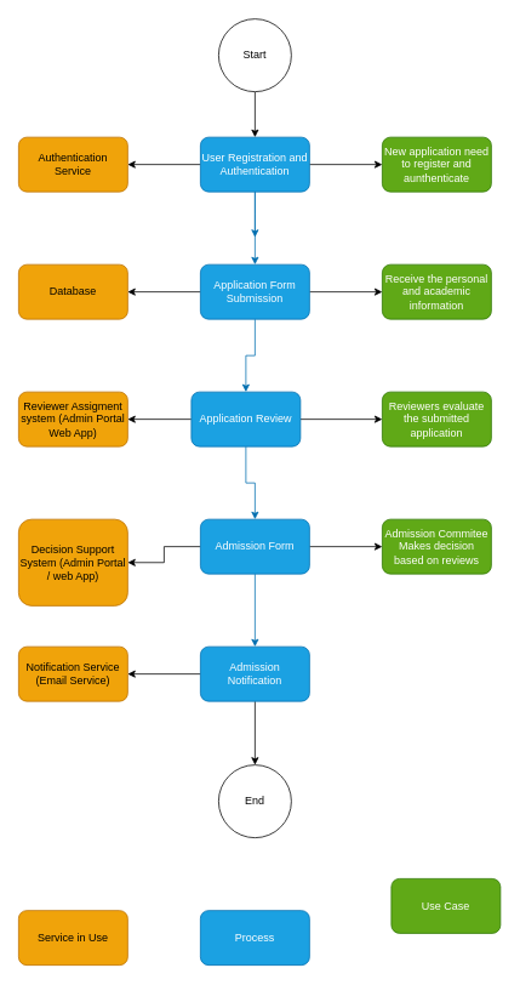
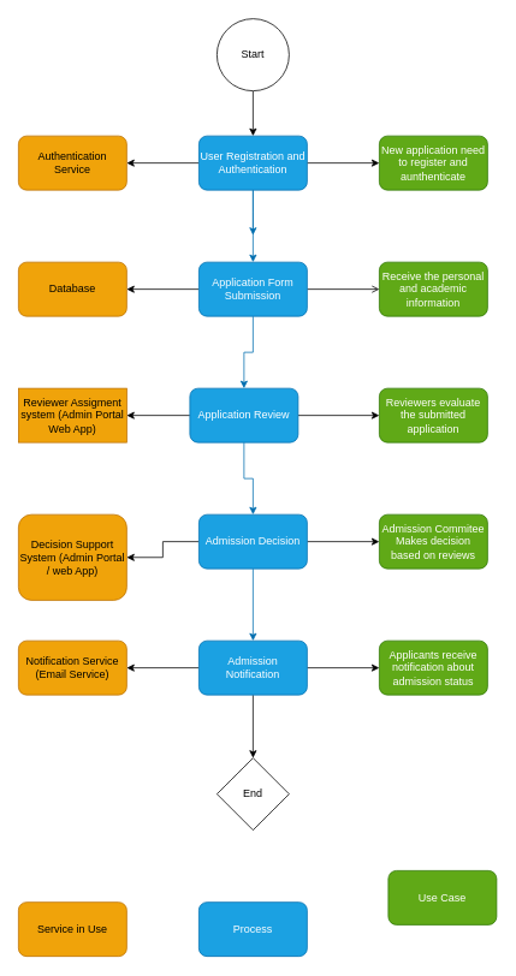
- <mxCell id="10" value="" style="edgeStyle=orthogonalEdgeStyle;rounded=0;orthogonalLoop=1;jettySize=auto;html=1;" parent="1" source="12" target="27" edge="1"><mxGeometry relative="1" as="geometry" /></mxCell>
+ <mxCell id="10" value="" style="edgeStyle=orthogonalEdgeStyle;rounded=0;orthogonalLoop=1;jettySize=auto;html=1;endArrow=open;" parent="1" source="12" target="27" edge="1"><mxGeometry relative="1" as="geometry" /></mxCell>
- <mxCell id="30" value="Reviewer Assigment system (Admin Portal Web App)" style="whiteSpace=wrap;html=1;rounded=1;fillColor=#f0a30a;strokeColor=#BD7000;fontColor=#000000;" parent="1" vertex="1"><mxGeometry x="20" y="430" width="120" height="60" as="geometry" /></mxCell>
+ <mxCell id="30" value="Reviewer Assigment system (Admin Portal Web App)" style="whiteSpace=wrap;html=1;fillColor=#f0a30a;strokeColor=#BD7000;fontColor=#000000;rounded=0;" parent="1" vertex="1"><mxGeometry x="20" y="430" width="120" height="60" as="geometry" /></mxCell>
- <mxCell id="20" value="Admission Form" style="whiteSpace=wrap;html=1;rounded=1;fillColor=#1ba1e2;strokeColor=#006EAF;fontColor=#ffffff;" parent="1" vertex="1"><mxGeometry x="220" y="570" width="120" height="60" as="geometry" /></mxCell>
+ <mxCell id="20" value="Admission Decision" style="whiteSpace=wrap;html=1;rounded=1;fillColor=#1ba1e2;strokeColor=#006EAF;fontColor=#ffffff;" parent="1" vertex="1"><mxGeometry x="220" y="570" width="120" height="60" as="geometry" /></mxCell>
+ <mxCell id="21" value="" style="edgeStyle=orthogonalEdgeStyle;rounded=0;orthogonalLoop=1;jettySize=auto;html=1;" parent="1" source="24" target="33" edge="1"><mxGeometry relative="1" as="geometry" /></mxCell>
+ <mxCell id="33" value="Applicants receive notification about admission status" style="whiteSpace=wrap;html=1;rounded=1;fillColor=#60a917;strokeColor=#2D7600;fontColor=#ffffff;" parent="1" vertex="1"><mxGeometry x="420" y="710" width="120" height="60" as="geometry" /></mxCell>
- <mxCell id="35" value="End" style="ellipse;whiteSpace=wrap;html=1;rounded=1;" parent="1" vertex="1"><mxGeometry x="240" y="840" width="80" height="80" as="geometry" /></mxCell>
+ <mxCell id="35" value="End" style="rhombus;whiteSpace=wrap;html=1;" parent="1" vertex="1"><mxGeometry x="240" y="840" width="80" height="80" as="geometry" /></mxCell>
